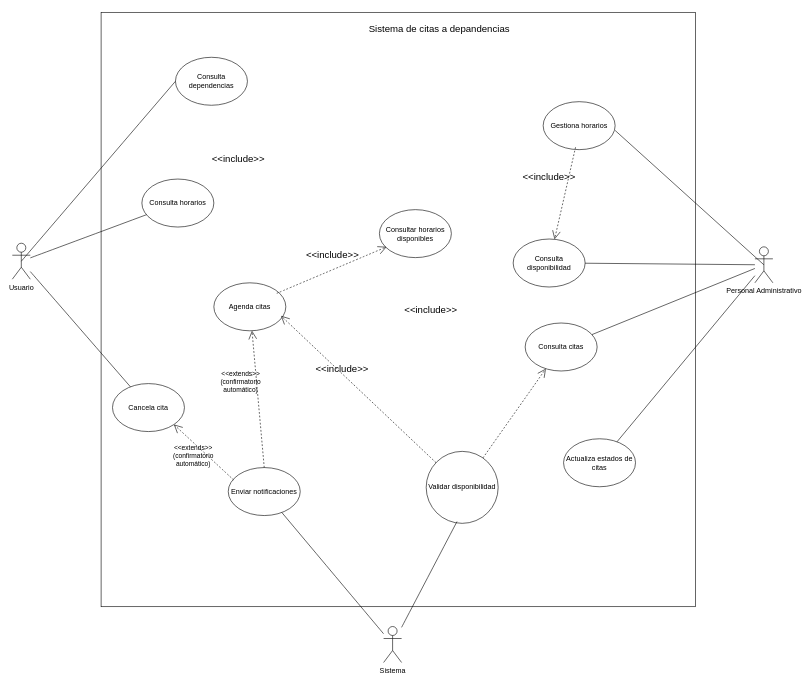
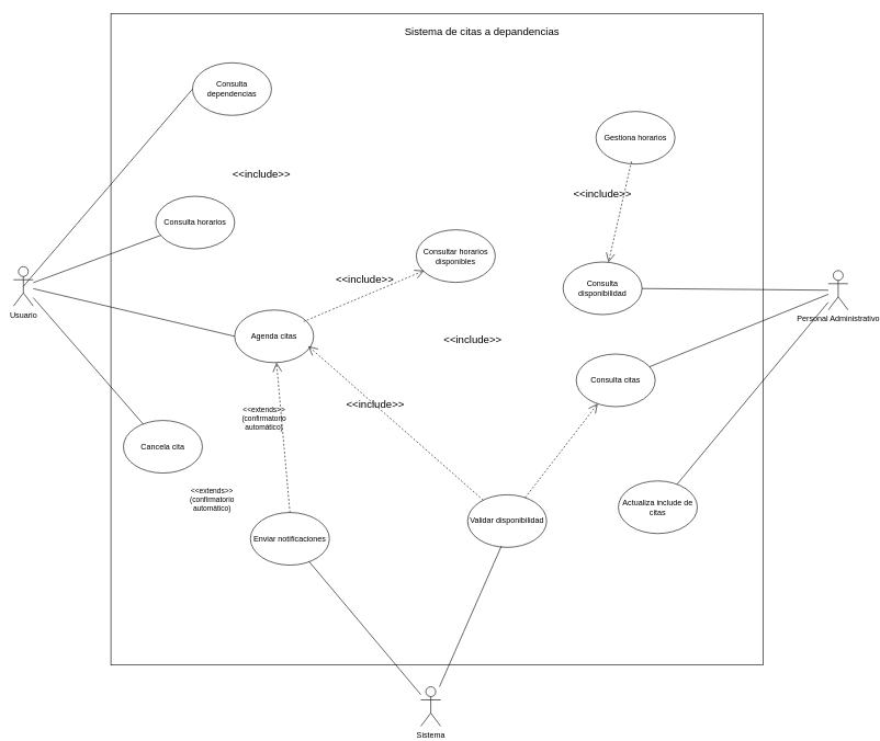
- <mxCell id="29" value="" style="endArrow=none;html=1;rounded=0;entryX=0.5;entryY=0.5;entryDx=0;entryDy=0;entryPerimeter=0;exitX=1;exitY=0.6;exitDx=0;exitDy=0;exitPerimeter=0;" edge="1" parent="1" source="12" target="3"><mxGeometry width="50" height="50" relative="1" as="geometry"><mxPoint x="602" y="304" as="sourcePoint" /><mxPoint x="652" y="254" as="targetPoint" /></mxGeometry></mxCell>
+ <mxCell id="20" value="" style="endArrow=none;html=1;rounded=0;fontSize=12;startSize=8;endSize=8;curved=1;entryX=0;entryY=0.5;entryDx=0;entryDy=0;" parent="1" source="2" target="8" edge="1"><mxGeometry width="50" height="50" relative="1" as="geometry"><mxPoint x="341" y="484" as="sourcePoint" /><mxPoint x="391" y="434" as="targetPoint" /></mxGeometry></mxCell>
- <mxCell id="25" value="" style="endArrow=open;endSize=12;dashed=1;html=1;rounded=0;fontSize=12;curved=1;exitX=0.075;exitY=0.258;exitDx=0;exitDy=0;exitPerimeter=0;entryX=1;entryY=1;entryDx=0;entryDy=0;" parent="1" source="14" target="7" edge="1"><mxGeometry width="160" relative="1" as="geometry"><mxPoint x="377" y="661" as="sourcePoint" /><mxPoint x="537" y="661" as="targetPoint" /></mxGeometry></mxCell>
- <mxCell id="6" value="Actualiza estados de citas" style="ellipse;whiteSpace=wrap;html=1;" parent="1" vertex="1"><mxGeometry x="939" y="731" width="120" height="80" as="geometry" /></mxCell>
+ <mxCell id="6" value="Actualiza include de citas" style="ellipse;whiteSpace=wrap;html=1;" parent="1" vertex="1"><mxGeometry x="939" y="731" width="120" height="80" as="geometry" /></mxCell>
- <mxCell id="15" value="Validar disponibilidad" style="ellipse;whiteSpace=wrap;html=1;" parent="1" vertex="1"><mxGeometry x="710" y="752" width="120" height="120" as="geometry" /></mxCell>
+ <mxCell id="15" value="Validar disponibilidad" style="ellipse;whiteSpace=wrap;html=1;" parent="1" vertex="1"><mxGeometry x="710" y="752" width="120" height="80" as="geometry" /></mxCell>
